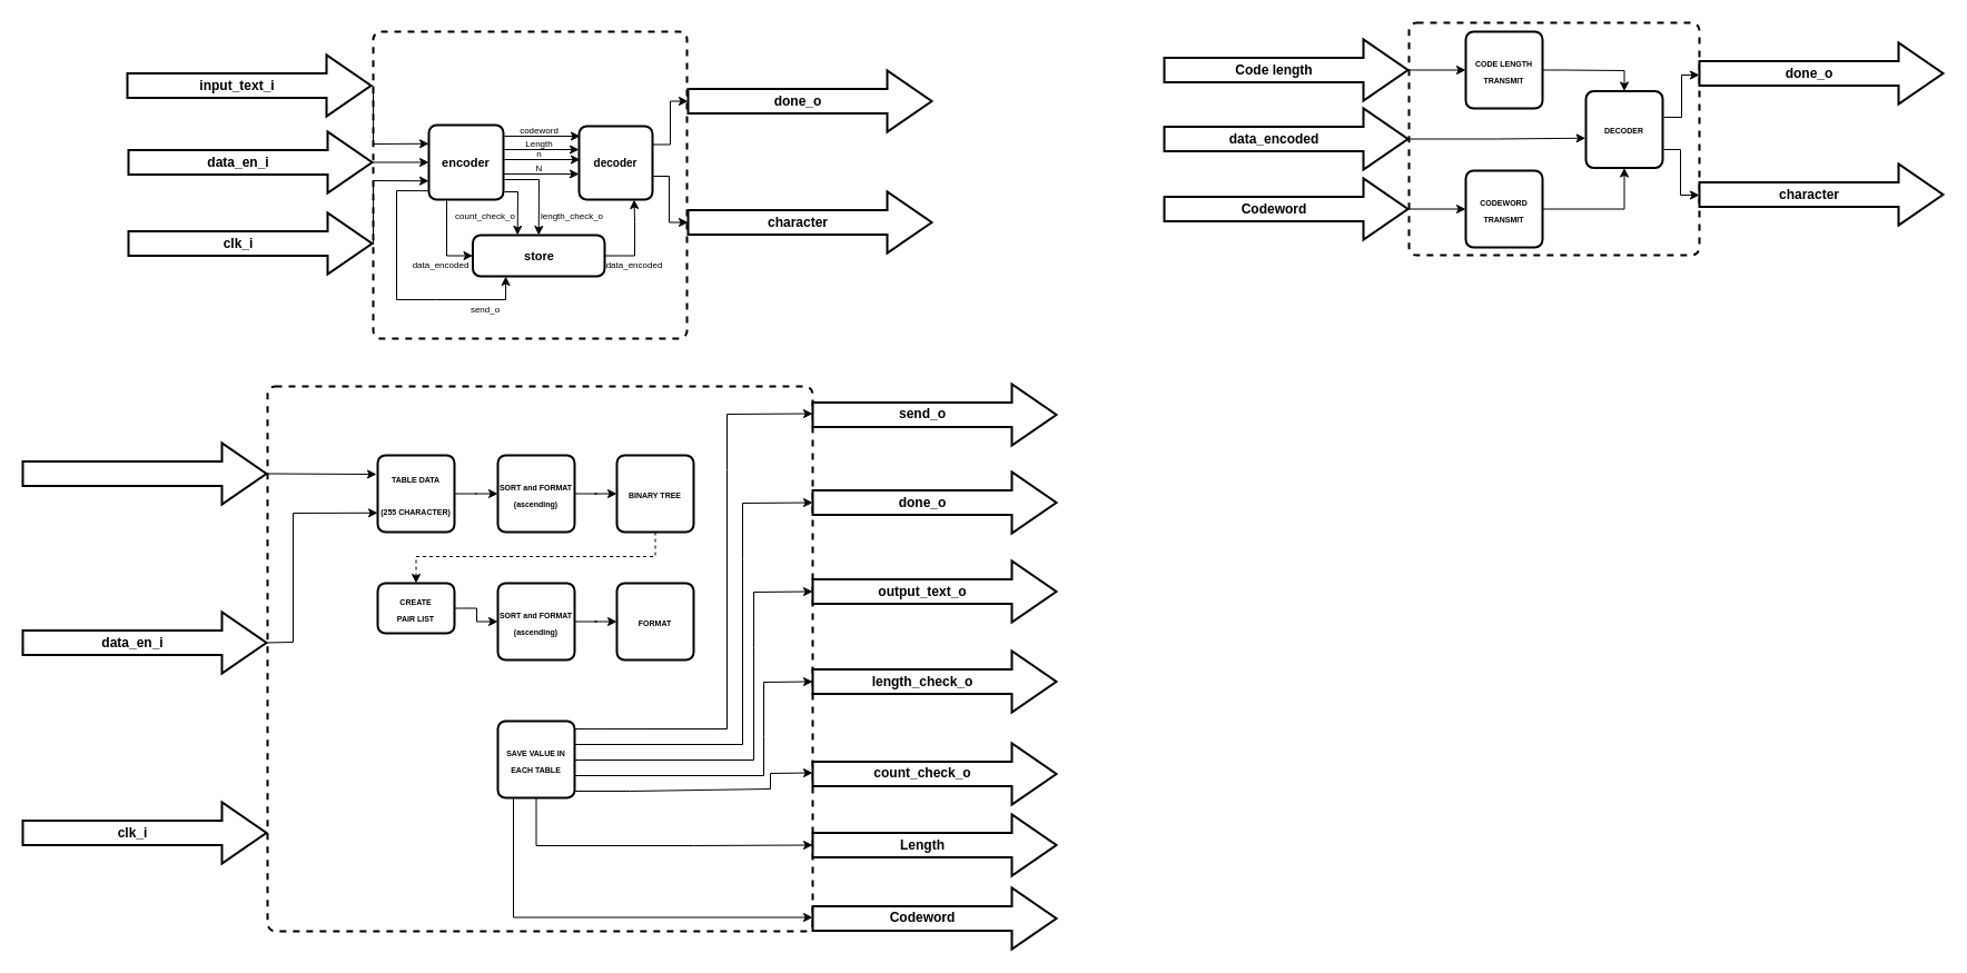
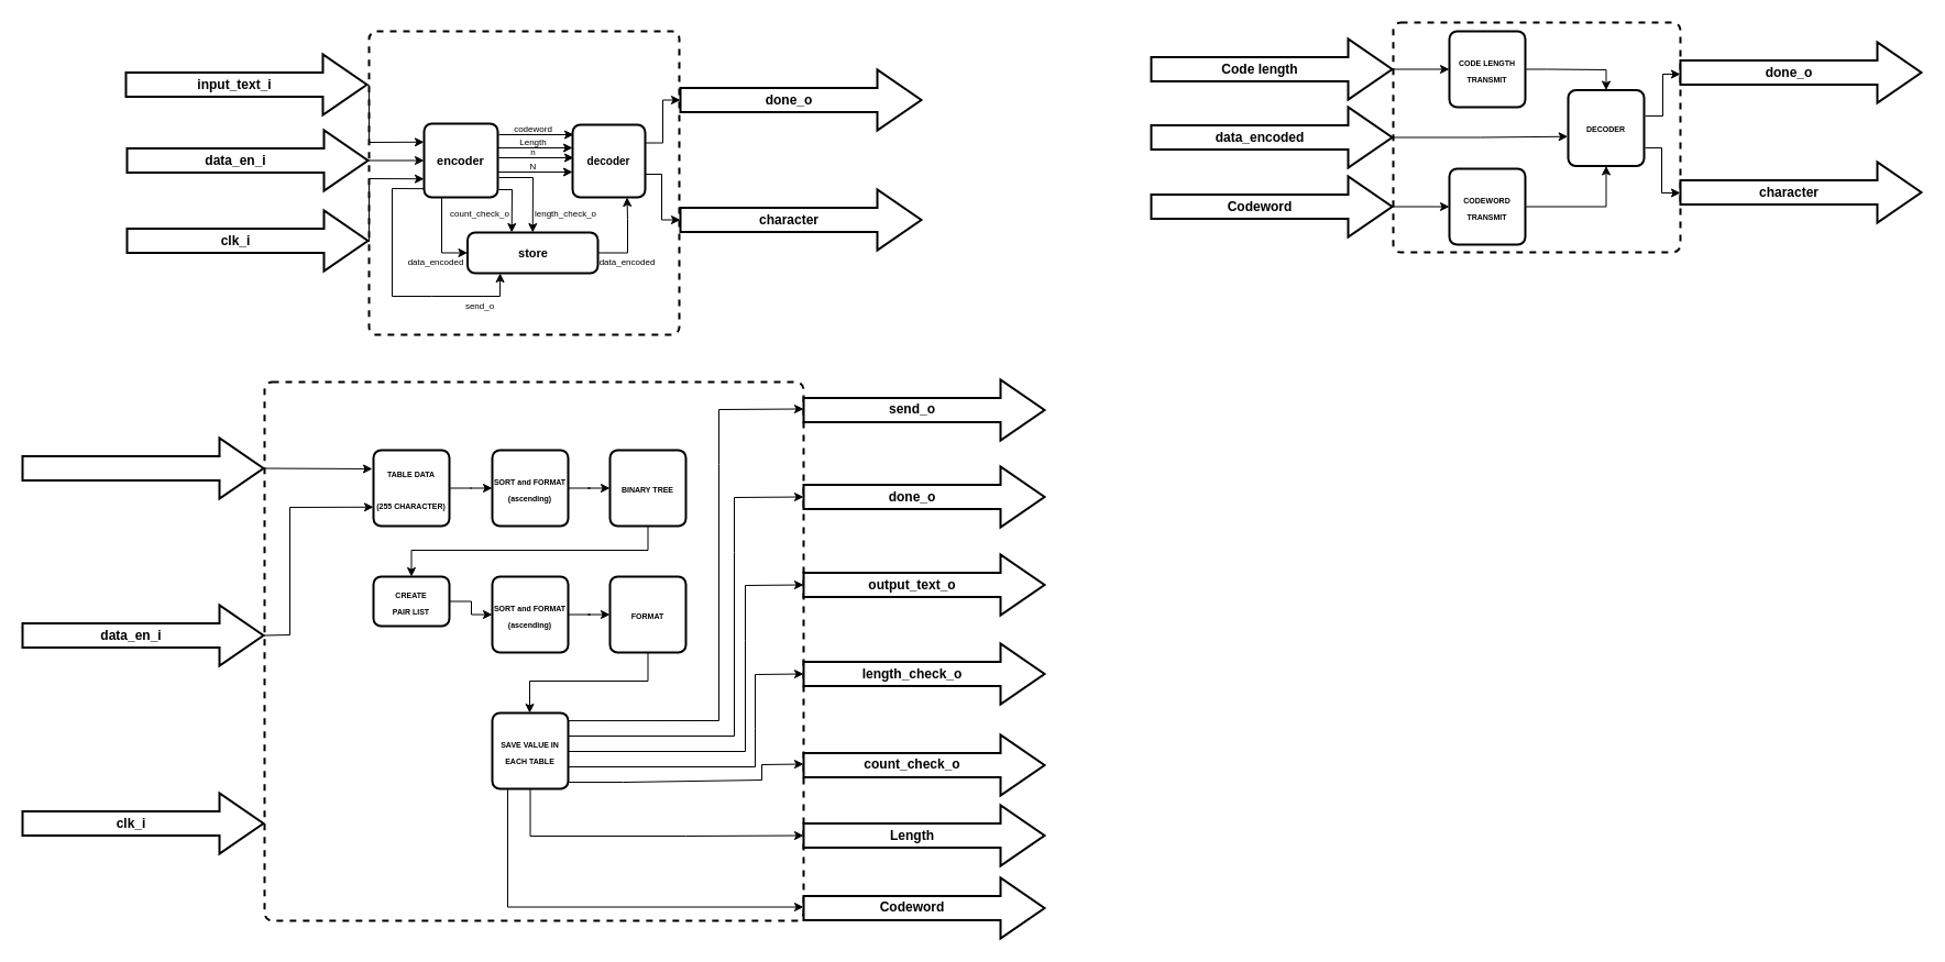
- <mxCell id="50" style="edgeStyle=orthogonalEdgeStyle;rounded=0;orthogonalLoop=1;jettySize=auto;html=1;entryX=0.5;entryY=0;entryDx=0;entryDy=0;dashed=1;" parent="1" source="51" target="53" edge="1"><mxGeometry relative="1" as="geometry"><Array as="points"><mxPoint x="588" y="500" /><mxPoint x="373" y="500" /></Array></mxGeometry></mxCell>
+ <mxCell id="50" style="edgeStyle=orthogonalEdgeStyle;rounded=0;orthogonalLoop=1;jettySize=auto;html=1;entryX=0.5;entryY=0;entryDx=0;entryDy=0;" parent="1" source="51" target="53" edge="1"><mxGeometry relative="1" as="geometry"><Array as="points"><mxPoint x="588" y="500" /><mxPoint x="373" y="500" /></Array></mxGeometry></mxCell>
+ <mxCell id="56" style="edgeStyle=orthogonalEdgeStyle;rounded=0;orthogonalLoop=1;jettySize=auto;html=1;" parent="1" source="57" target="60" edge="1"><mxGeometry relative="1" as="geometry"><Array as="points"><mxPoint x="589" y="619" /><mxPoint x="481" y="619" /></Array></mxGeometry></mxCell>
